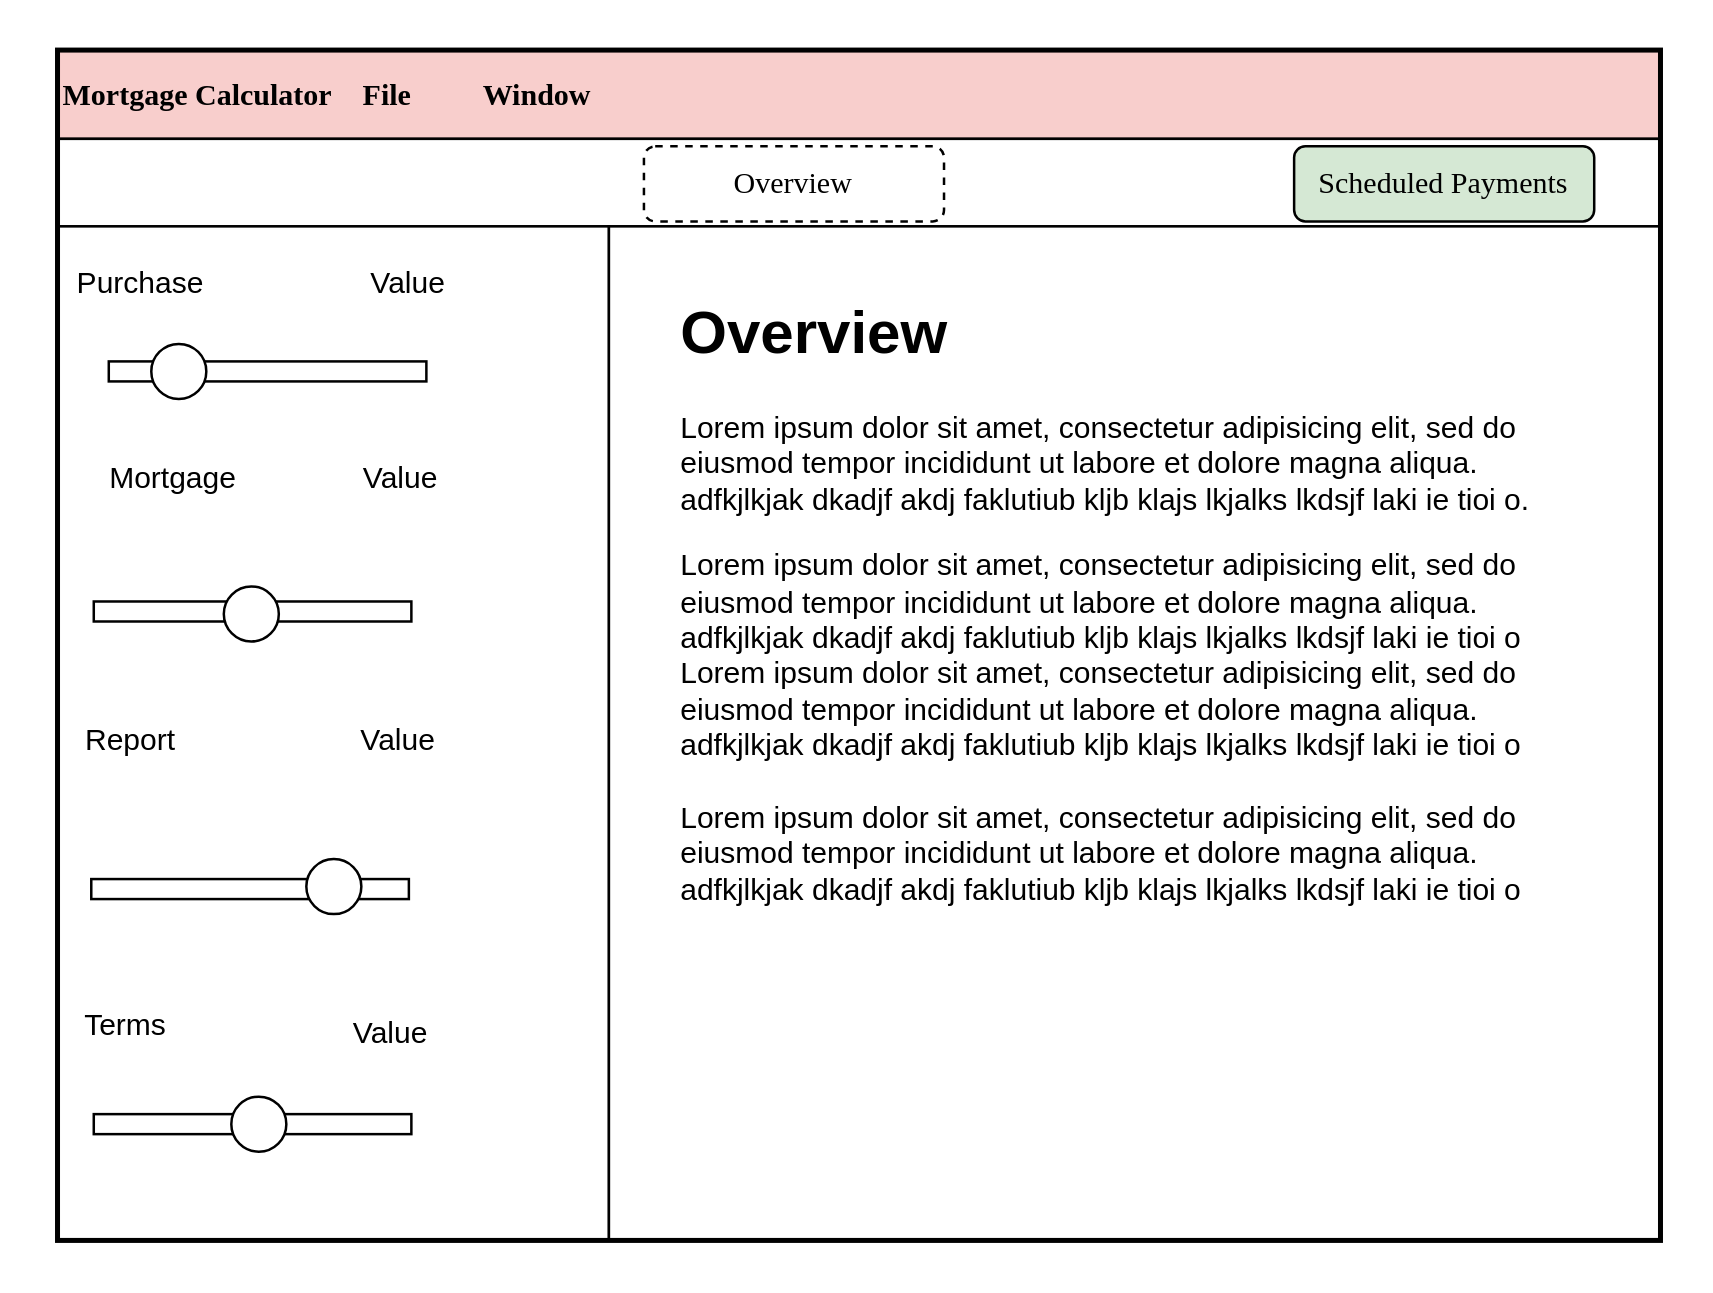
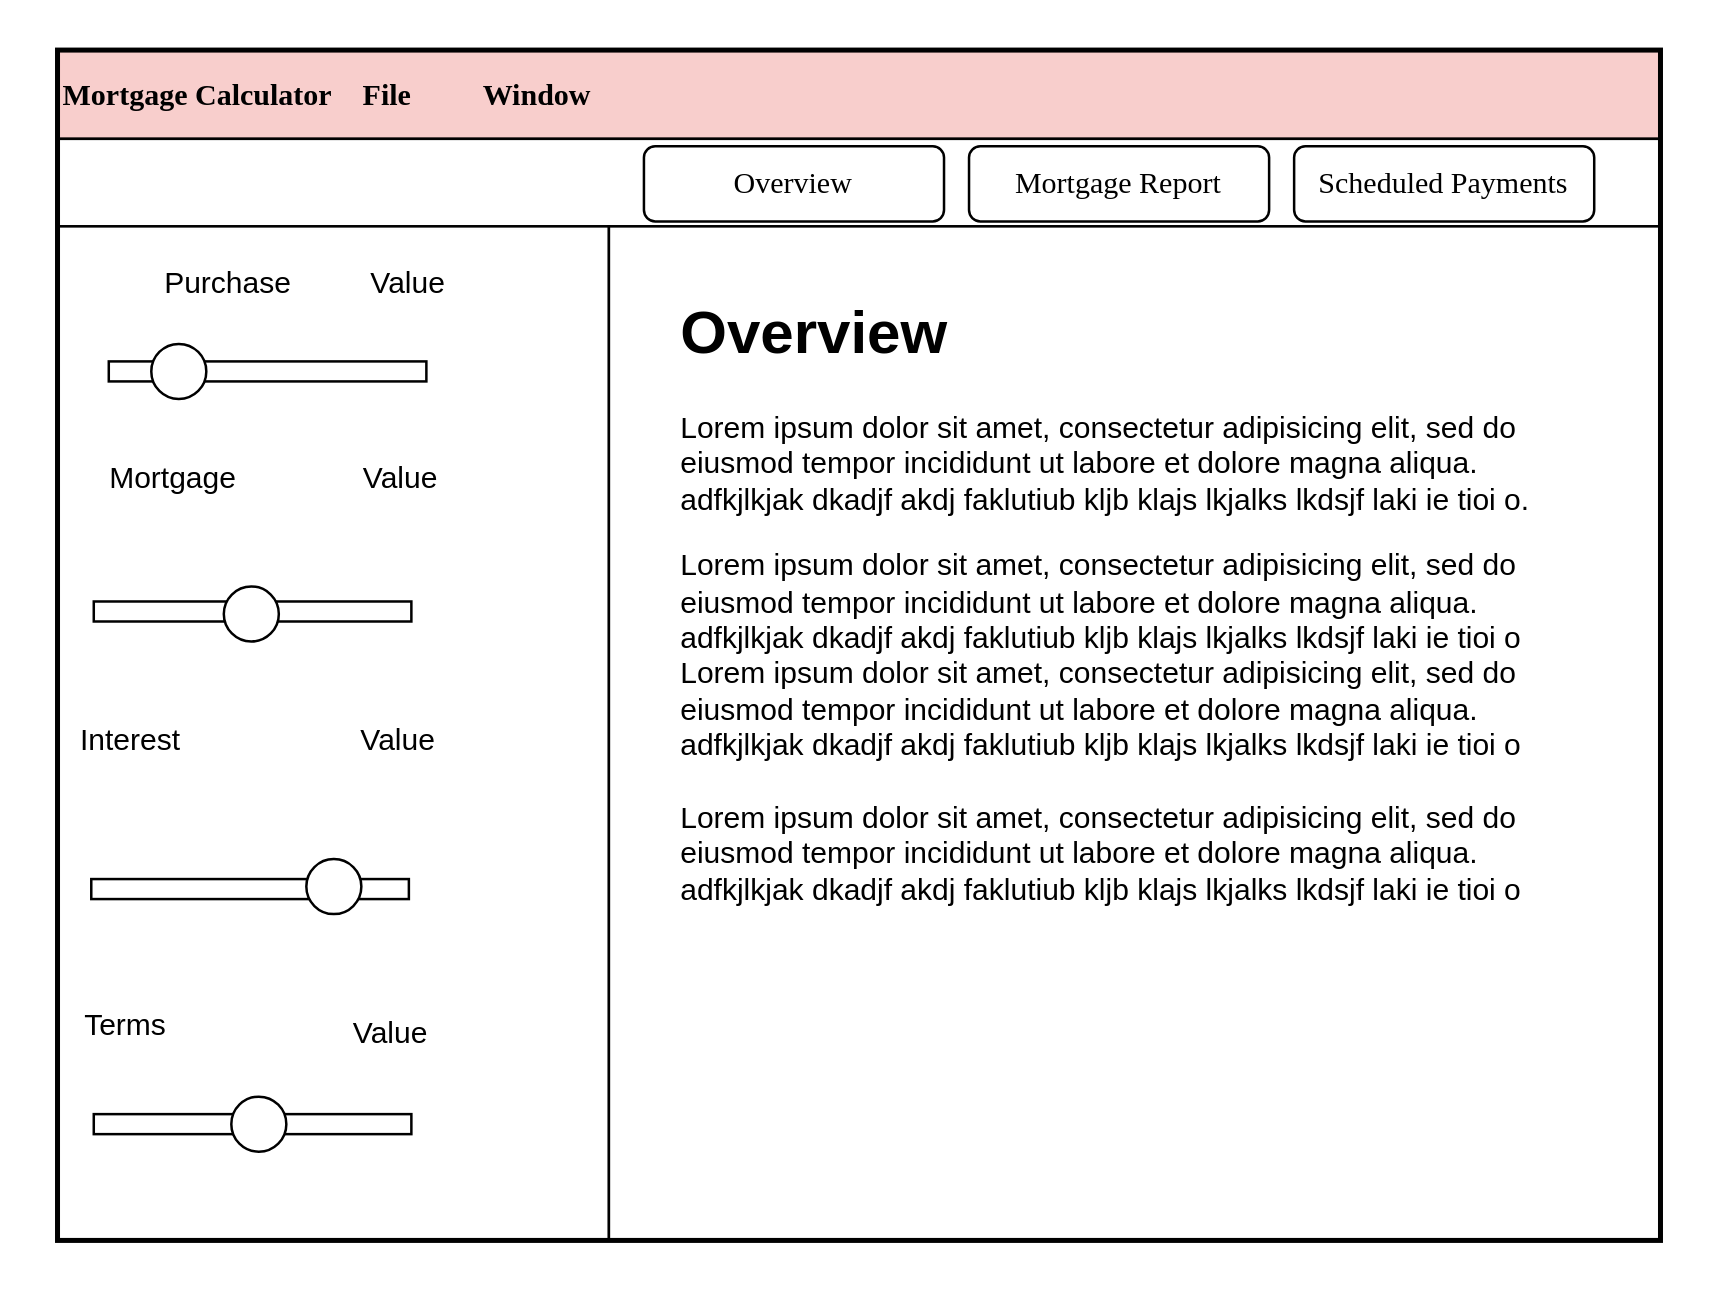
- <mxCell id="7" value="Overview" style="rounded=1;whiteSpace=wrap;html=1;hachureGap=4;fontFamily=SF Mono;dashed=1;" parent="1" vertex="1"><mxGeometry x="257" y="58" width="120" height="30" as="geometry" /></mxCell>
+ <mxCell id="7" value="Overview" style="rounded=1;whiteSpace=wrap;html=1;hachureGap=4;fontFamily=SF Mono;" parent="1" vertex="1"><mxGeometry x="257" y="58" width="120" height="30" as="geometry" /></mxCell>
+ <mxCell id="5" value="Mortgage Report" style="rounded=1;whiteSpace=wrap;html=1;hachureGap=4;fontFamily=SF Mono;" parent="1" vertex="1"><mxGeometry x="387" y="58" width="120" height="30" as="geometry" /></mxCell>
- <mxCell id="6" value="Scheduled Payments" style="rounded=1;whiteSpace=wrap;html=1;hachureGap=4;fontFamily=SF Mono;fillColor=#d5e8d4;" parent="1" vertex="1"><mxGeometry x="517" y="58" width="120" height="30" as="geometry" /></mxCell>
+ <mxCell id="6" value="Scheduled Payments" style="rounded=1;whiteSpace=wrap;html=1;hachureGap=4;fontFamily=SF Mono;" parent="1" vertex="1"><mxGeometry x="517" y="58" width="120" height="30" as="geometry" /></mxCell>
- <mxCell id="10" value="Purchase" style="text;html=1;strokeColor=none;fillColor=none;align=center;verticalAlign=middle;whiteSpace=wrap;rounded=0;" vertex="1" parent="1"><mxGeometry x="26" y="98" width="60" height="30" as="geometry" /></mxCell>
+ <mxCell id="10" value="Purchase" style="text;html=1;strokeColor=none;fillColor=none;align=center;verticalAlign=middle;whiteSpace=wrap;rounded=0;" vertex="1" parent="1"><mxGeometry x="61" y="98" width="60" height="30" as="geometry" /></mxCell>
- <mxCell id="12" value="Report" style="text;html=1;strokeColor=none;fillColor=none;align=center;verticalAlign=middle;whiteSpace=wrap;rounded=0;" vertex="1" parent="1"><mxGeometry x="22" y="281" width="60" height="30" as="geometry" /></mxCell>
+ <mxCell id="12" value="Interest" style="text;html=1;strokeColor=none;fillColor=none;align=center;verticalAlign=middle;whiteSpace=wrap;rounded=0;" vertex="1" parent="1"><mxGeometry x="22" y="281" width="60" height="30" as="geometry" /></mxCell>
